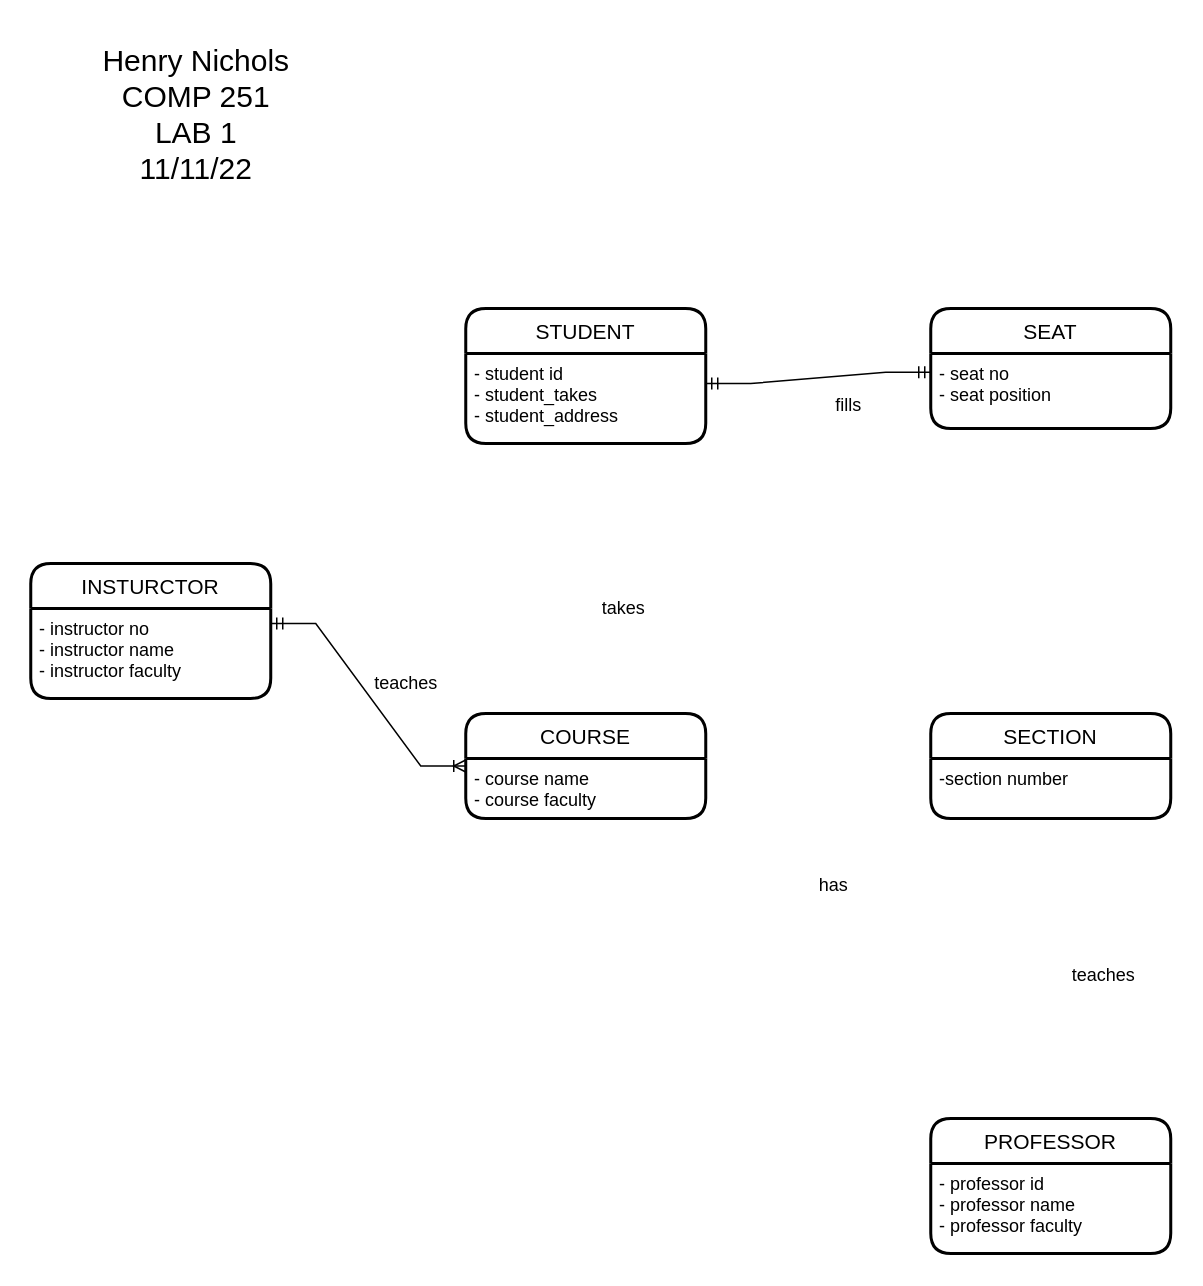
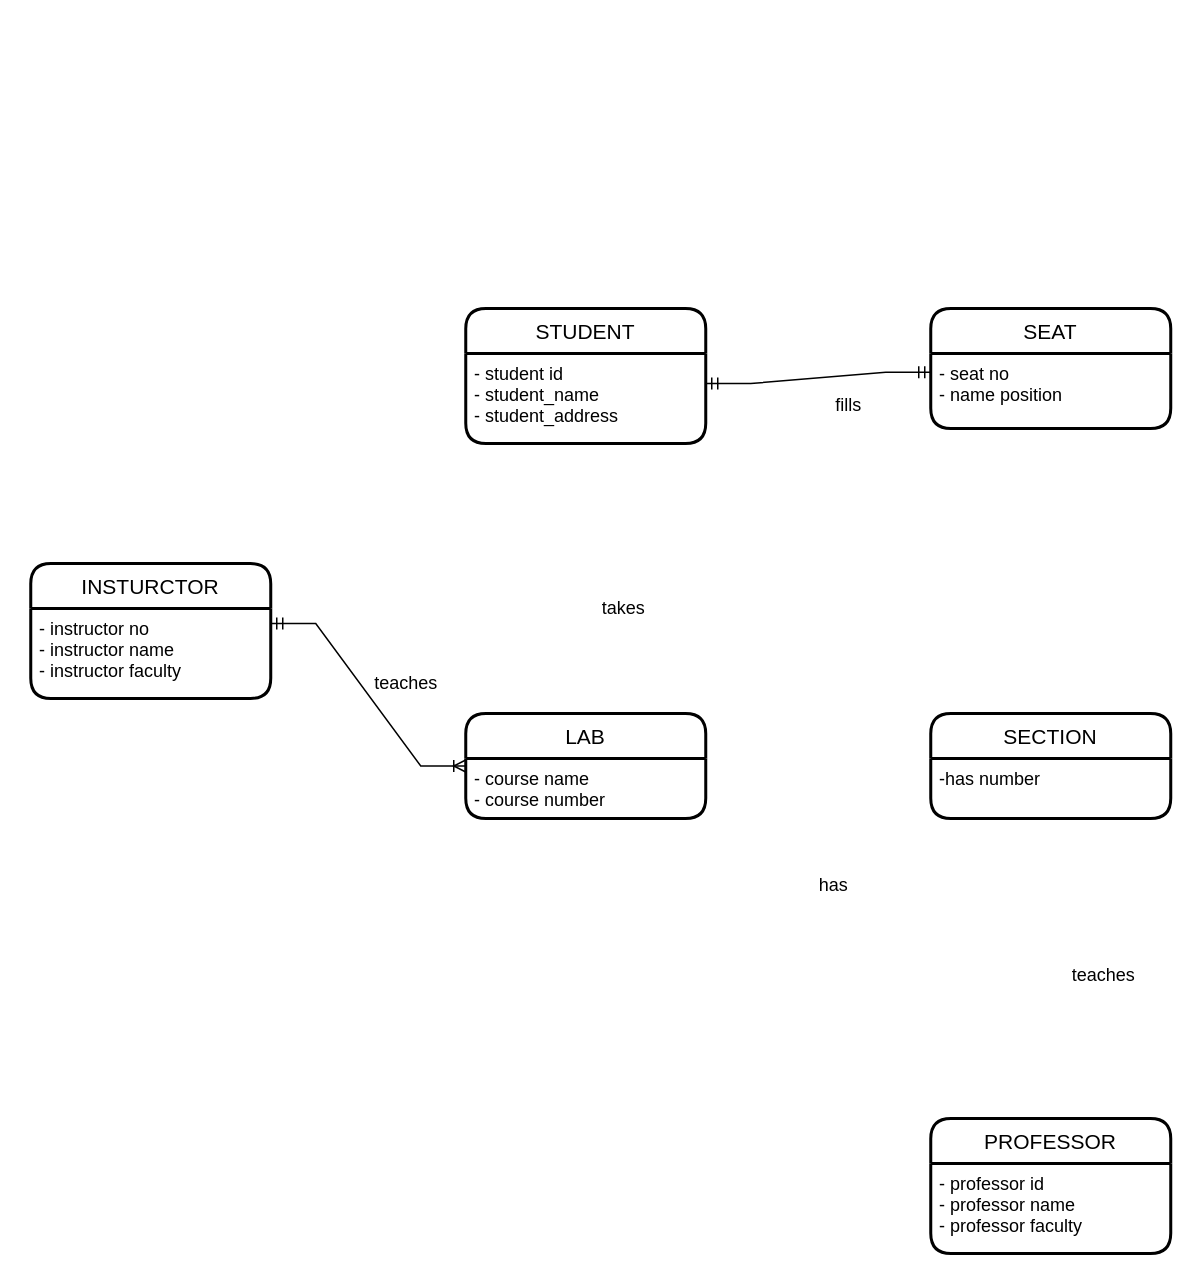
- <mxCell id="23" value="Henry Nichols&lt;br style=&quot;font-size: 20px;&quot;&gt;COMP 251&lt;br style=&quot;font-size: 20px;&quot;&gt;LAB 1&lt;br style=&quot;font-size: 20px;&quot;&gt;11/11/22" style="text;html=1;align=center;verticalAlign=middle;resizable=0;points=[];autosize=1;strokeColor=none;fillColor=none;fontSize=20;" vertex="1" parent="1"><mxGeometry x="55" y="20" width="150" height="110" as="geometry" /></mxCell>
- <mxCell id="3" value="- student id&#10;- student_takes&#10;- student_address" style="align=left;strokeColor=none;fillColor=none;spacingLeft=4;fontSize=12;verticalAlign=top;resizable=0;rotatable=0;part=1;" vertex="1" parent="2"><mxGeometry y="30" width="160" height="60" as="geometry" /></mxCell>
+ <mxCell id="3" value="- student id&#10;- student_name&#10;- student_address" style="align=left;strokeColor=none;fillColor=none;spacingLeft=4;fontSize=12;verticalAlign=top;resizable=0;rotatable=0;part=1;" vertex="1" parent="2"><mxGeometry y="30" width="160" height="60" as="geometry" /></mxCell>
- <mxCell id="5" value="- seat no&#10;- seat position" style="align=left;strokeColor=none;fillColor=none;spacingLeft=4;fontSize=12;verticalAlign=top;resizable=0;rotatable=0;part=1;" vertex="1" parent="4"><mxGeometry y="30" width="160" height="50" as="geometry" /></mxCell>
+ <mxCell id="5" value="- seat no&#10;- name position" style="align=left;strokeColor=none;fillColor=none;spacingLeft=4;fontSize=12;verticalAlign=top;resizable=0;rotatable=0;part=1;" vertex="1" parent="4"><mxGeometry y="30" width="160" height="50" as="geometry" /></mxCell>
- <mxCell id="6" value="COURSE" style="swimlane;childLayout=stackLayout;horizontal=1;startSize=30;horizontalStack=0;rounded=1;fontSize=14;fontStyle=0;strokeWidth=2;resizeParent=0;resizeLast=1;shadow=0;dashed=0;align=center;" vertex="1" parent="1"><mxGeometry x="310" y="475" width="160" height="70" as="geometry" /></mxCell>
+ <mxCell id="6" value="LAB" style="swimlane;childLayout=stackLayout;horizontal=1;startSize=30;horizontalStack=0;rounded=1;fontSize=14;fontStyle=0;strokeWidth=2;resizeParent=0;resizeLast=1;shadow=0;dashed=0;align=center;" vertex="1" parent="1"><mxGeometry x="310" y="475" width="160" height="70" as="geometry" /></mxCell>
- <mxCell id="7" value="- course name&#10;- course faculty" style="align=left;strokeColor=none;fillColor=none;spacingLeft=4;fontSize=12;verticalAlign=top;resizable=0;rotatable=0;part=1;" vertex="1" parent="6"><mxGeometry y="30" width="160" height="40" as="geometry" /></mxCell>
+ <mxCell id="7" value="- course name&#10;- course number" style="align=left;strokeColor=none;fillColor=none;spacingLeft=4;fontSize=12;verticalAlign=top;resizable=0;rotatable=0;part=1;" vertex="1" parent="6"><mxGeometry y="30" width="160" height="40" as="geometry" /></mxCell>
- <mxCell id="9" value="-section number" style="align=left;strokeColor=none;fillColor=none;spacingLeft=4;fontSize=12;verticalAlign=top;resizable=0;rotatable=0;part=1;" vertex="1" parent="8"><mxGeometry y="30" width="160" height="40" as="geometry" /></mxCell>
+ <mxCell id="9" value="-has number" style="align=left;strokeColor=none;fillColor=none;spacingLeft=4;fontSize=12;verticalAlign=top;resizable=0;rotatable=0;part=1;" vertex="1" parent="8"><mxGeometry y="30" width="160" height="40" as="geometry" /></mxCell>
